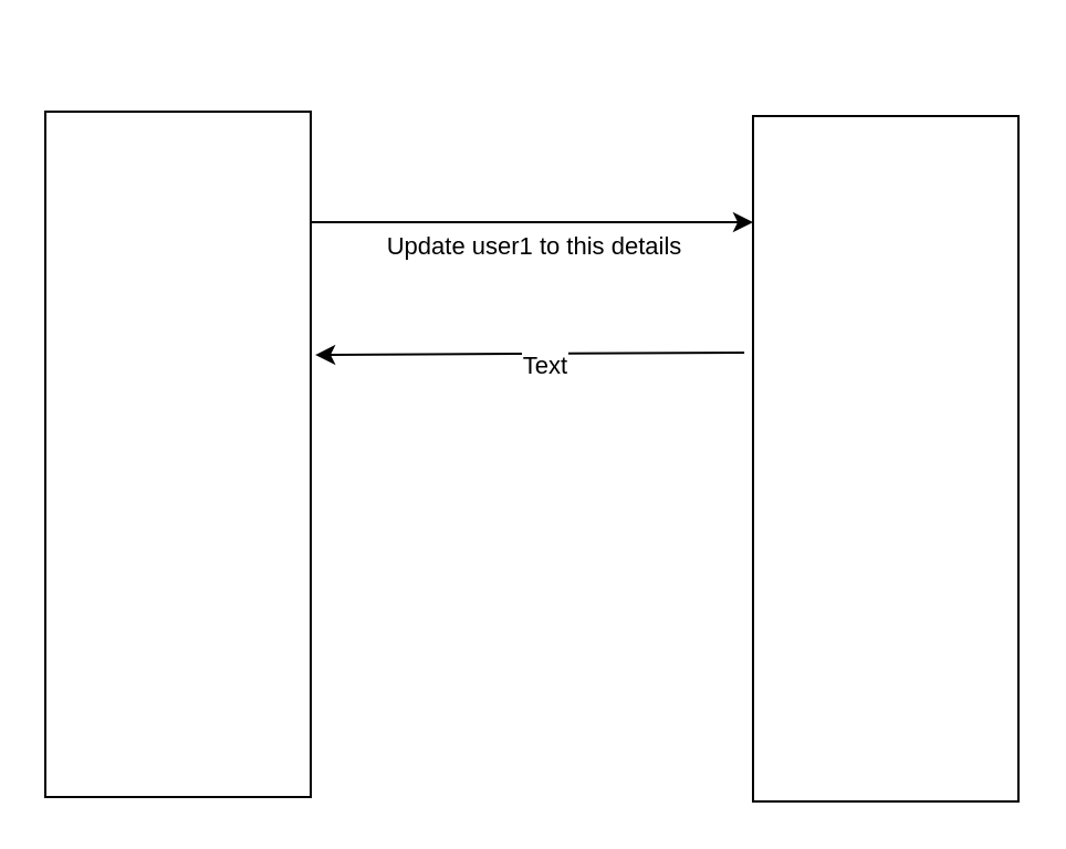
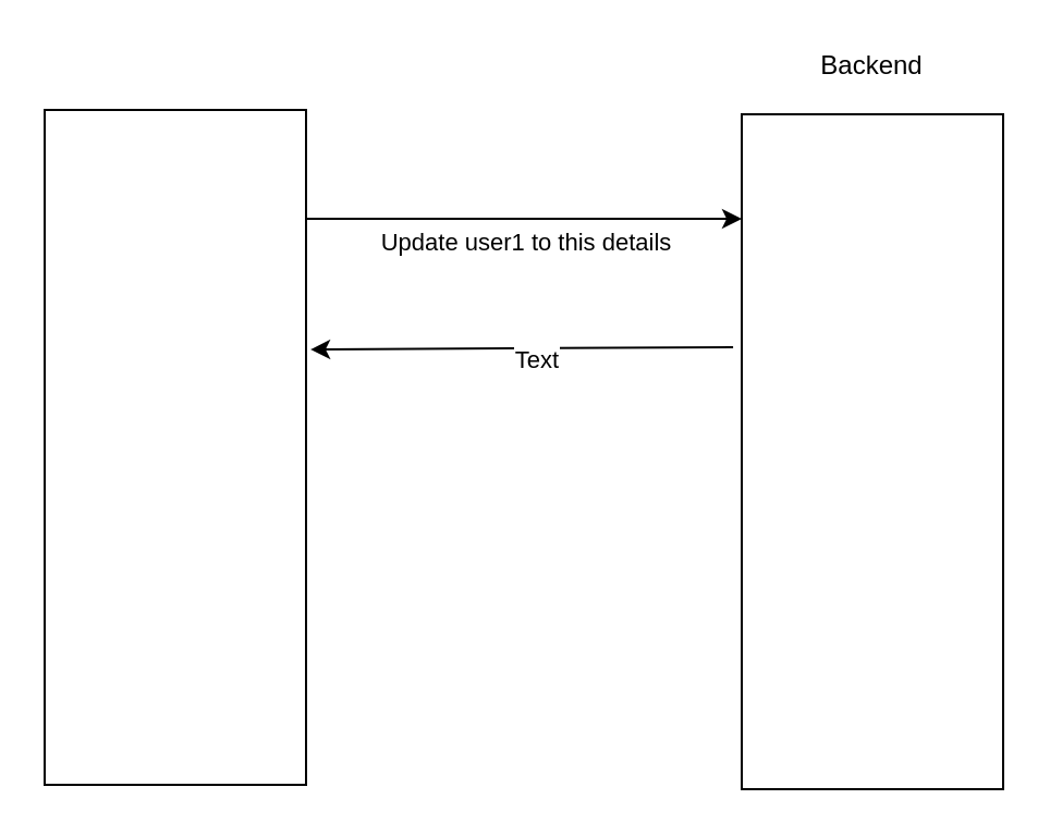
+ <mxCell id="8" value="Backend" style="text;html=1;strokeColor=none;fillColor=none;align=center;verticalAlign=middle;whiteSpace=wrap;rounded=0;" vertex="1" parent="1"><mxGeometry x="380" y="20" width="40" height="20" as="geometry" /></mxCell>
